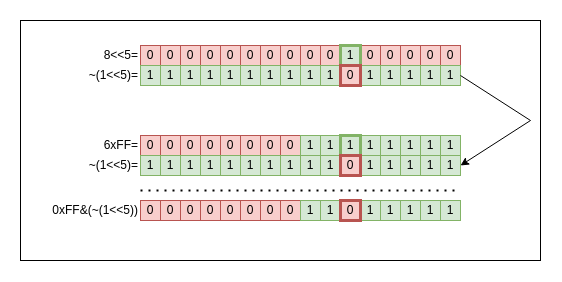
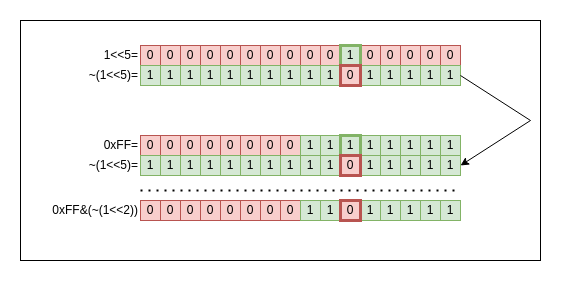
- <mxCell id="33" value="8&amp;lt;&amp;lt;5=" style="text;html=1;strokeColor=none;fillColor=none;align=right;verticalAlign=middle;whiteSpace=wrap;rounded=0;" parent="1" vertex="1"><mxGeometry x="80" y="40" width="60" height="30" as="geometry" /></mxCell>
+ <mxCell id="33" value="1&amp;lt;&amp;lt;5=" style="text;html=1;strokeColor=none;fillColor=none;align=right;verticalAlign=middle;whiteSpace=wrap;rounded=0;" parent="1" vertex="1"><mxGeometry x="80" y="40" width="60" height="30" as="geometry" /></mxCell>
- <mxCell id="17" value="6xFF=" style="text;html=1;strokeColor=none;fillColor=none;align=right;verticalAlign=middle;whiteSpace=wrap;rounded=0;" parent="1" vertex="1"><mxGeometry x="100" y="130" width="40" height="30" as="geometry" /></mxCell>
+ <mxCell id="17" value="0xFF=" style="text;html=1;strokeColor=none;fillColor=none;align=right;verticalAlign=middle;whiteSpace=wrap;rounded=0;" parent="1" vertex="1"><mxGeometry x="100" y="130" width="40" height="30" as="geometry" /></mxCell>
- <mxCell id="85" value="0xFF&amp;amp;(~(1&amp;lt;&amp;lt;5))" style="text;html=1;strokeColor=none;fillColor=none;align=right;verticalAlign=middle;whiteSpace=wrap;rounded=0;" parent="1" vertex="1"><mxGeometry x="30" y="195" width="110" height="30" as="geometry" /></mxCell>
+ <mxCell id="85" value="0xFF&amp;amp;(~(1&amp;lt;&amp;lt;2))" style="text;html=1;strokeColor=none;fillColor=none;align=right;verticalAlign=middle;whiteSpace=wrap;rounded=0;" parent="1" vertex="1"><mxGeometry x="30" y="195" width="110" height="30" as="geometry" /></mxCell>
